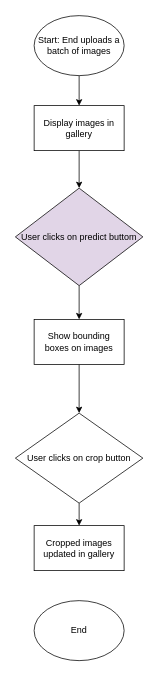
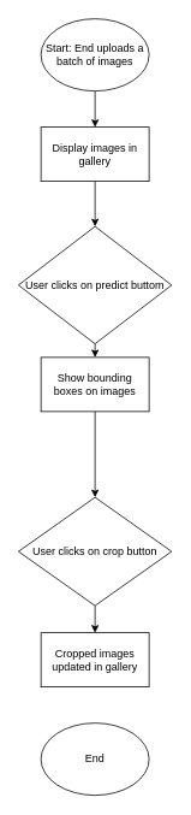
- <mxCell id="7" value="User clicks on predict buttom" style="rhombus;whiteSpace=wrap;html=1;fillColor=#e1d5e7;" vertex="1" parent="1"><mxGeometry x="20" y="250" width="170" height="130" as="geometry" /></mxCell>
+ <mxCell id="7" value="User clicks on predict buttom" style="rhombus;whiteSpace=wrap;html=1;" vertex="1" parent="1"><mxGeometry x="20" y="250" width="170" height="130" as="geometry" /></mxCell>
- <mxCell id="9" value="Show bounding boxes on images" style="rounded=0;whiteSpace=wrap;html=1;" vertex="1" parent="1"><mxGeometry x="45" y="425" width="120" height="60" as="geometry" /></mxCell>
+ <mxCell id="9" value="Show bounding boxes on images" style="rounded=0;whiteSpace=wrap;html=1;" vertex="1" parent="1"><mxGeometry x="45" y="395" width="120" height="60" as="geometry" /></mxCell>
